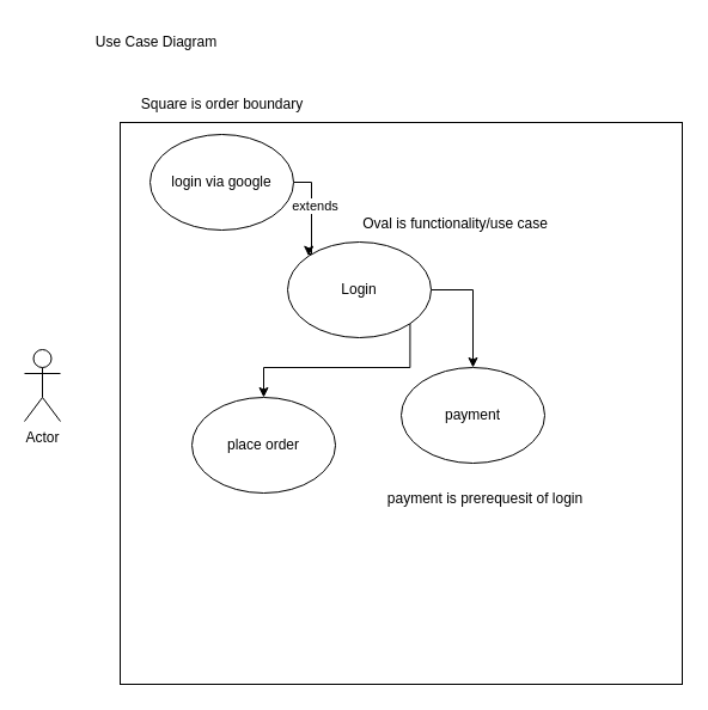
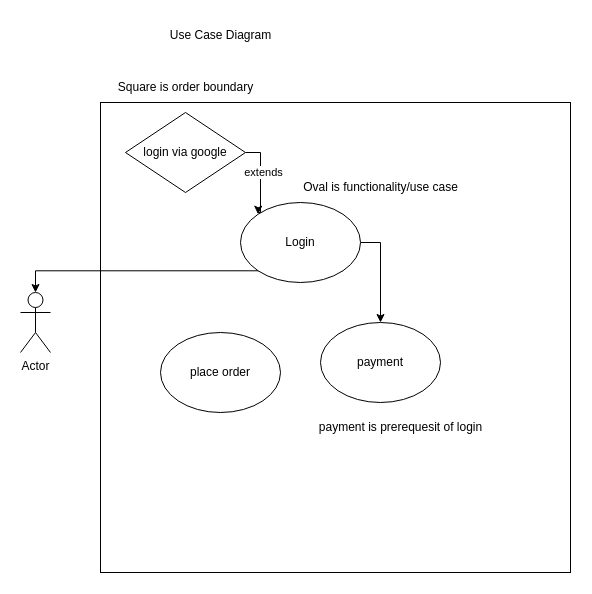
- <mxCell id="15" value="Use Case Diagram" style="text;html=1;align=center;verticalAlign=middle;resizable=0;points=[];autosize=1;strokeColor=none;fillColor=none;" vertex="1" parent="1"><mxGeometry x="70" y="20" width="120" height="30" as="geometry" /></mxCell>
+ <mxCell id="15" value="Use Case Diagram" style="text;html=1;align=center;verticalAlign=middle;resizable=0;points=[];autosize=1;strokeColor=none;fillColor=none;" vertex="1" parent="1"><mxGeometry x="160" y="20" width="120" height="30" as="geometry" /></mxCell>
- <mxCell id="14" value="login via google" style="ellipse;whiteSpace=wrap;html=1;" vertex="1" parent="1"><mxGeometry x="125" y="112" width="120" height="80" as="geometry" /></mxCell>
+ <mxCell id="14" value="login via google" style="rhombus;whiteSpace=wrap;html=1;" vertex="1" parent="1"><mxGeometry x="125" y="112" width="120" height="80" as="geometry" /></mxCell>
- <mxCell id="4" style="edgeStyle=orthogonalEdgeStyle;rounded=0;orthogonalLoop=1;jettySize=auto;html=1;exitX=1;exitY=1;exitDx=0;exitDy=0;" edge="1" parent="1" source="6" target="9"><mxGeometry relative="1" as="geometry" /></mxCell>
+ <mxCell id="4" style="edgeStyle=orthogonalEdgeStyle;rounded=0;orthogonalLoop=1;jettySize=auto;html=1;exitX=1;exitY=1;exitDx=0;exitDy=0;" edge="1" parent="1" source="6" target="8"><mxGeometry relative="1" as="geometry" /></mxCell>
- <mxCell id="10" value="payment" style="ellipse;whiteSpace=wrap;html=1;" vertex="1" parent="1"><mxGeometry x="335" y="307" width="120" height="80" as="geometry" /></mxCell>
+ <mxCell id="10" value="payment" style="ellipse;whiteSpace=wrap;html=1;" vertex="1" parent="1"><mxGeometry x="320" y="322" width="120" height="80" as="geometry" /></mxCell>
- <mxCell id="11" value="payment is prerequesit of login" style="text;html=1;align=center;verticalAlign=middle;resizable=0;points=[];autosize=1;strokeColor=none;fillColor=none;" vertex="1" parent="1"><mxGeometry x="310" y="402" width="190" height="30" as="geometry" /></mxCell>
+ <mxCell id="11" value="payment is prerequesit of login" style="text;html=1;align=center;verticalAlign=middle;resizable=0;points=[];autosize=1;strokeColor=none;fillColor=none;" vertex="1" parent="1"><mxGeometry x="305" y="412" width="190" height="30" as="geometry" /></mxCell>
